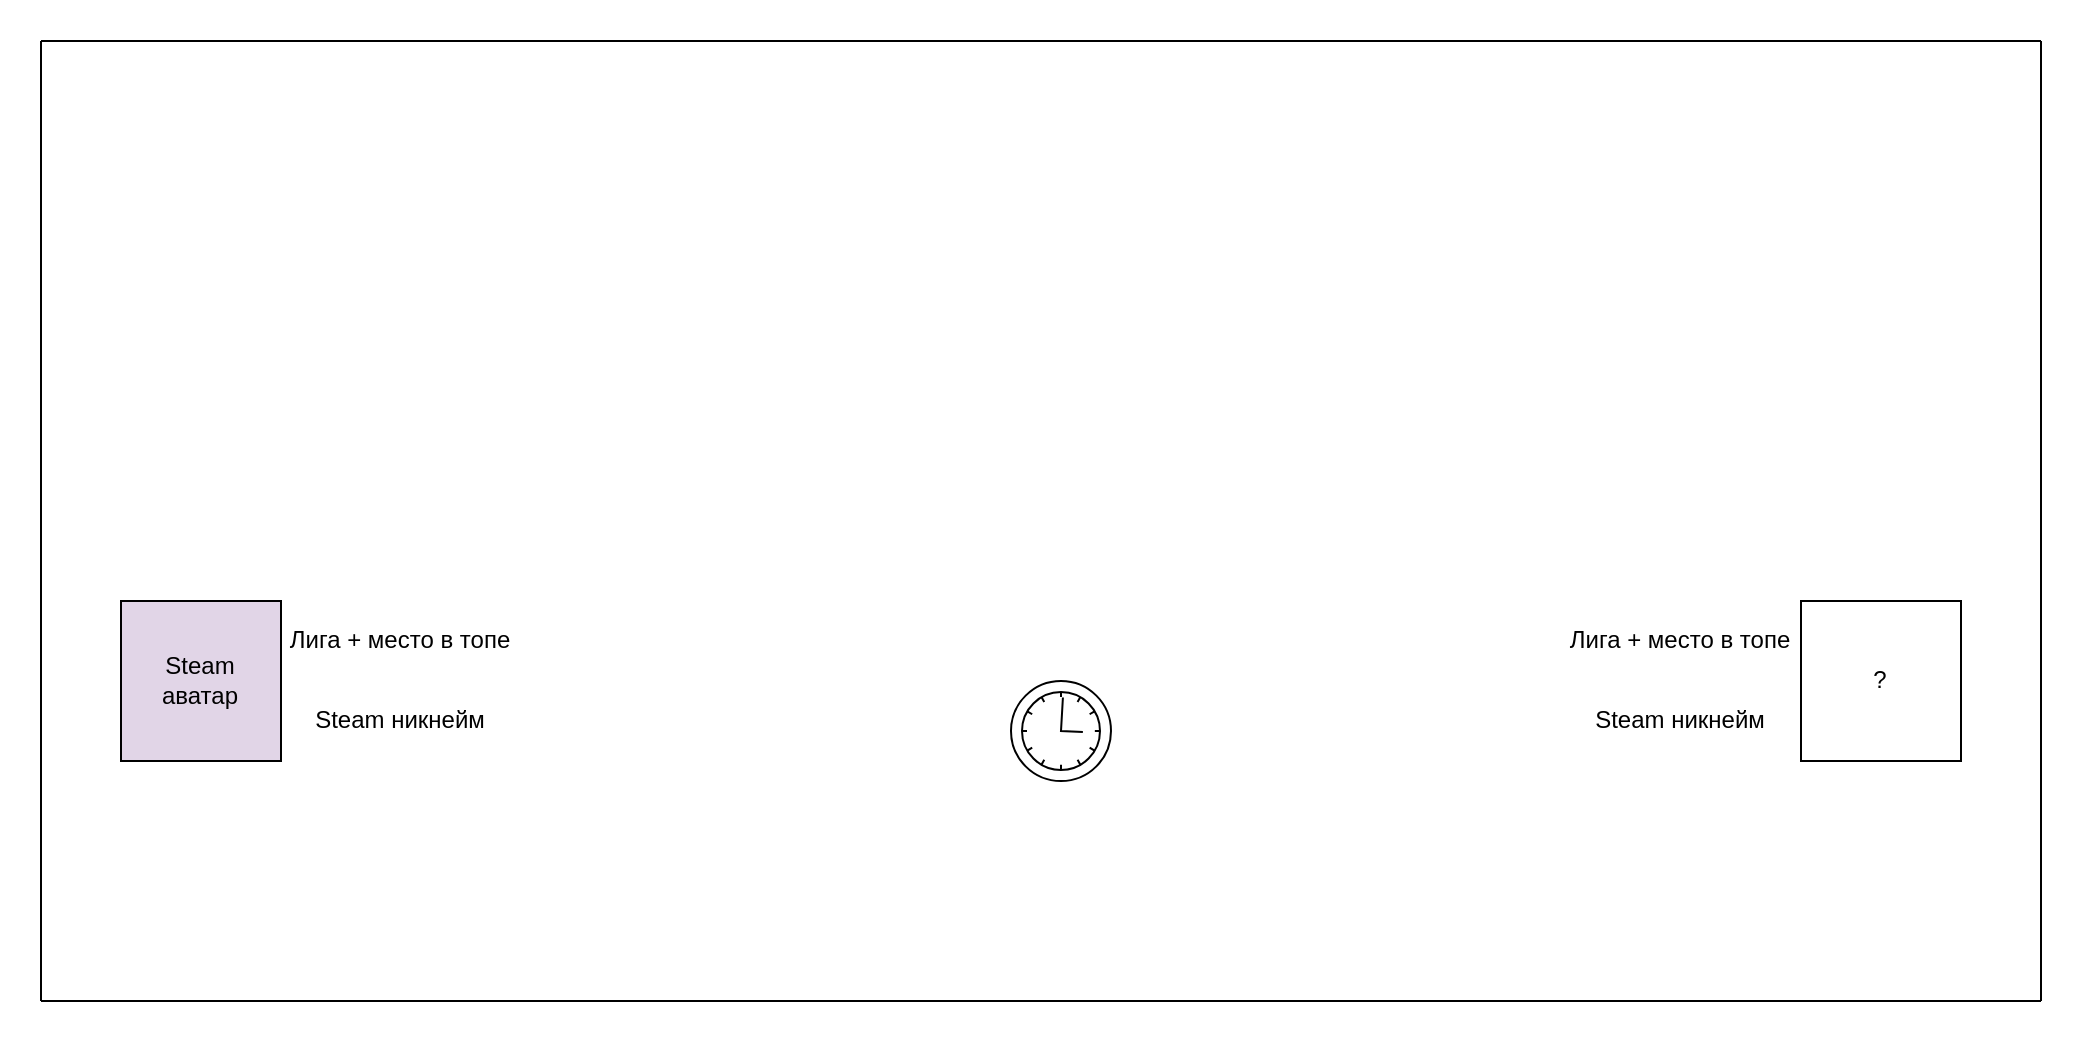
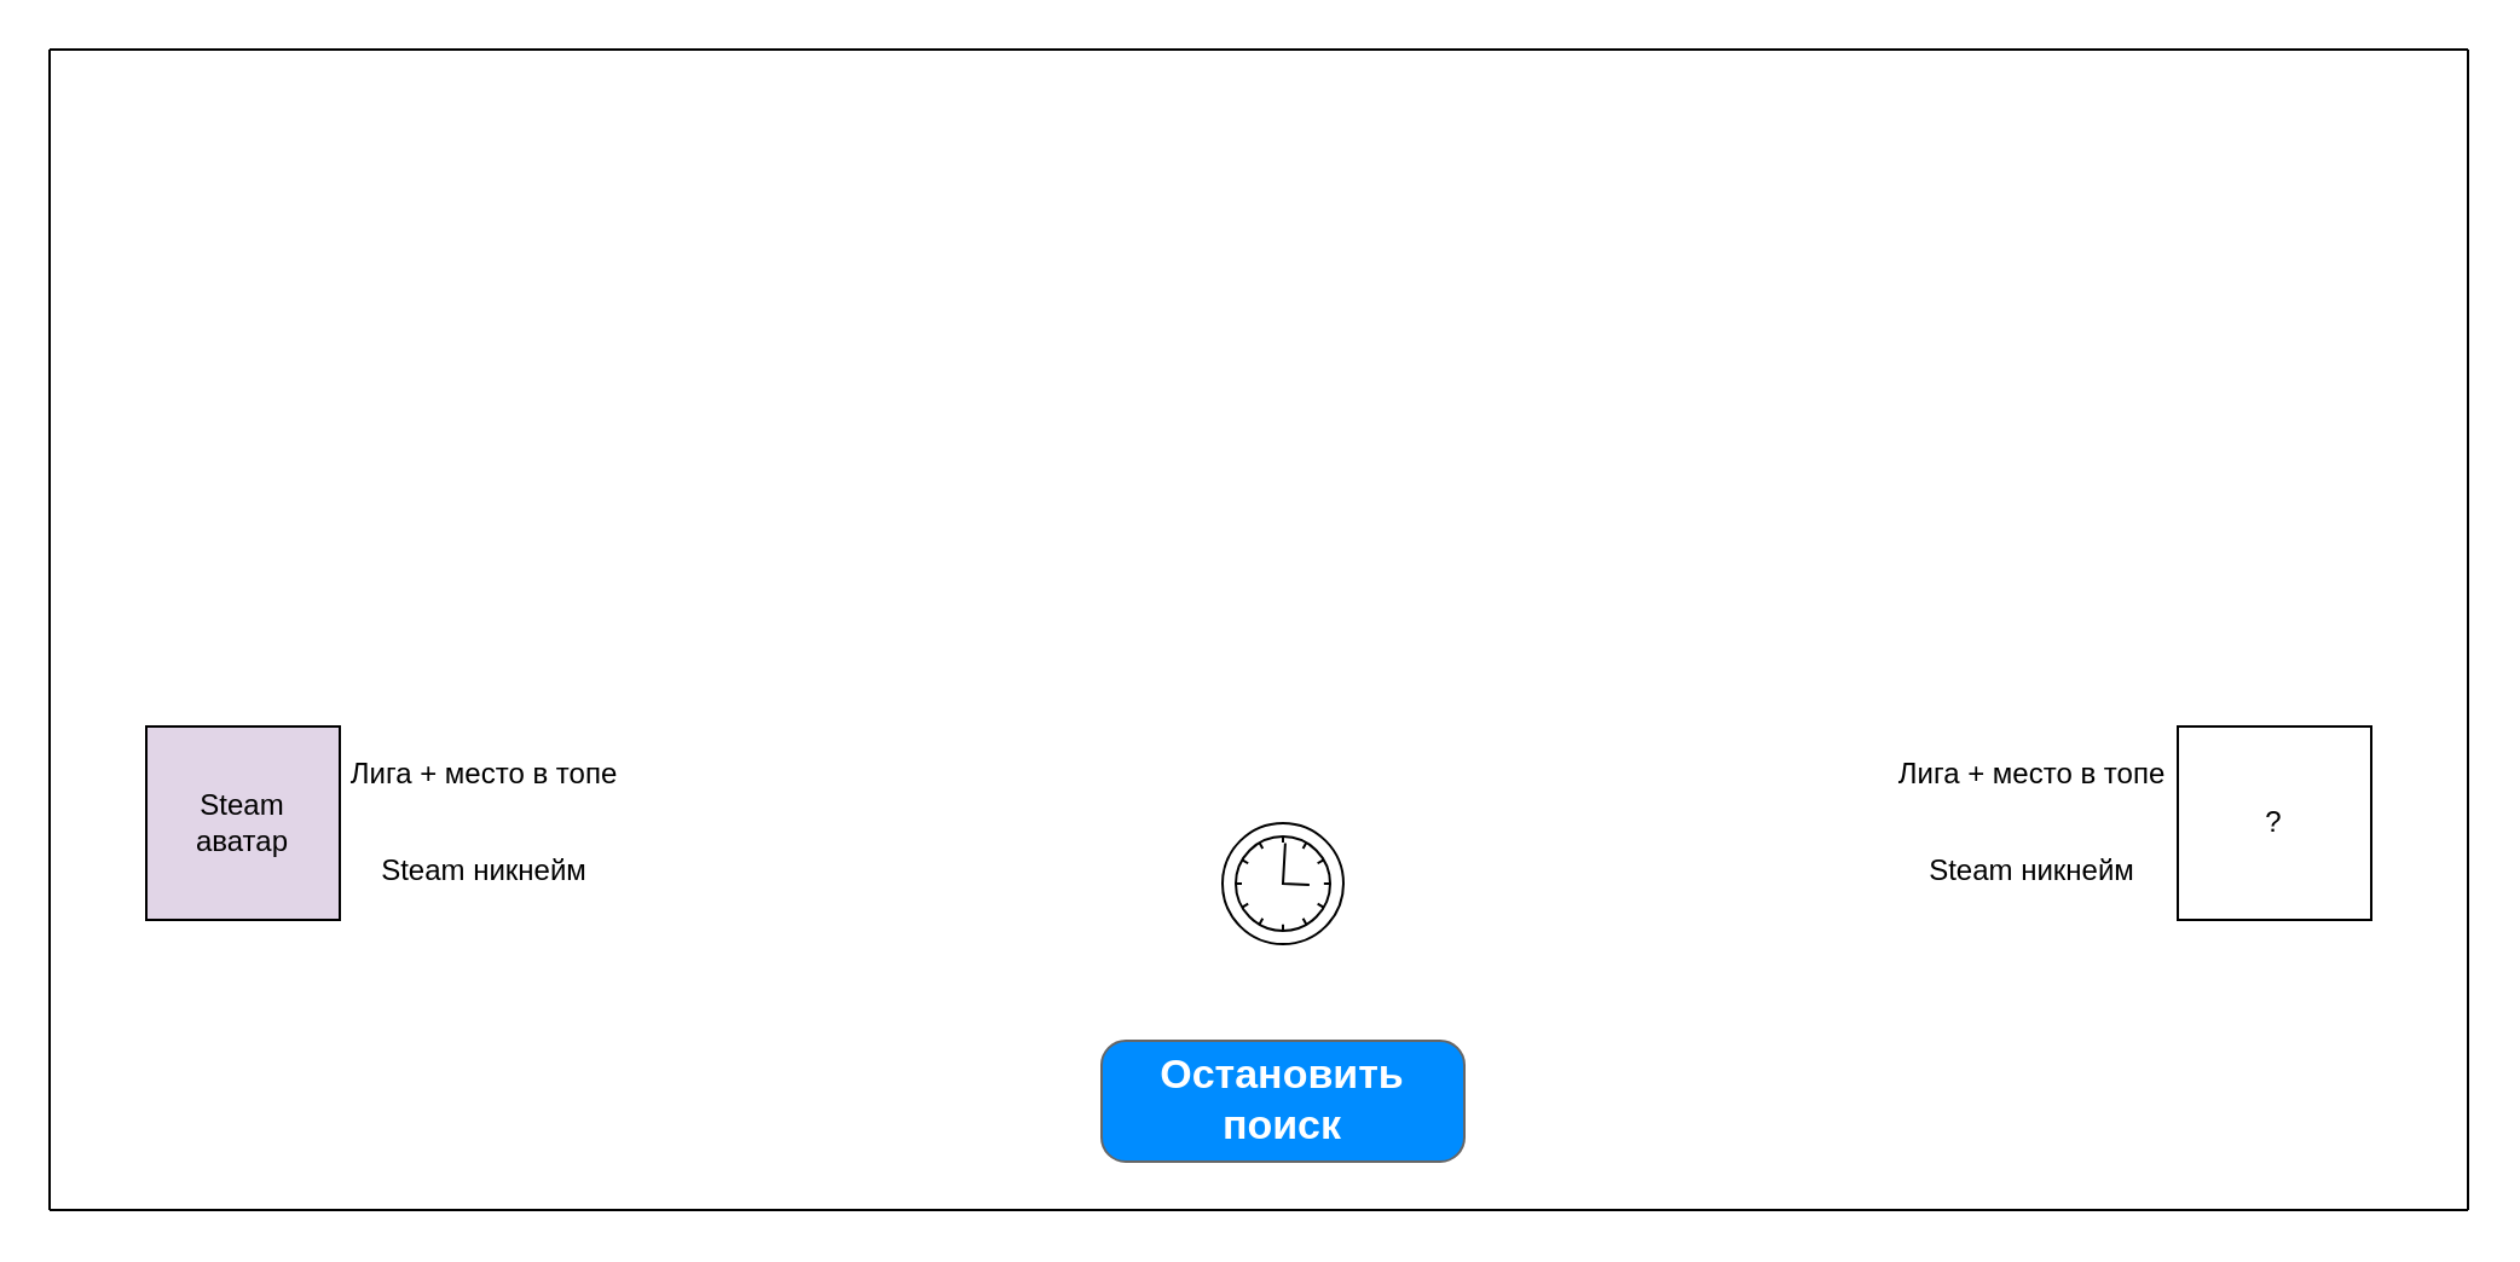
+ <mxCell id="13" value="Остановить поиск" style="strokeWidth=1;shadow=0;dashed=0;align=center;html=1;shape=mxgraph.mockup.buttons.button;strokeColor=#666666;fontColor=#ffffff;mainText=;buttonStyle=round;fontSize=17;fontStyle=1;fillColor=#008cff;whiteSpace=wrap;" vertex="1" parent="1"><mxGeometry x="455" y="430" width="150" height="50" as="geometry" /></mxCell>
